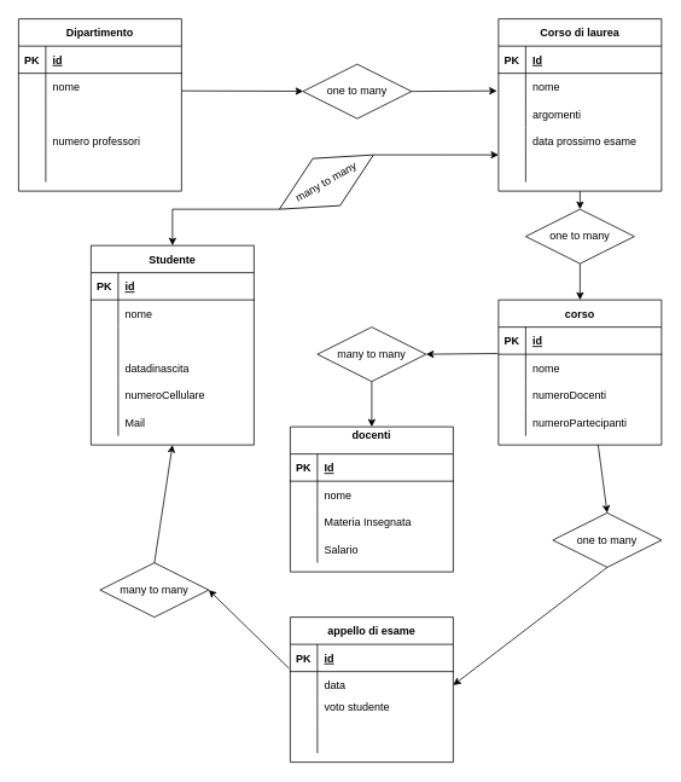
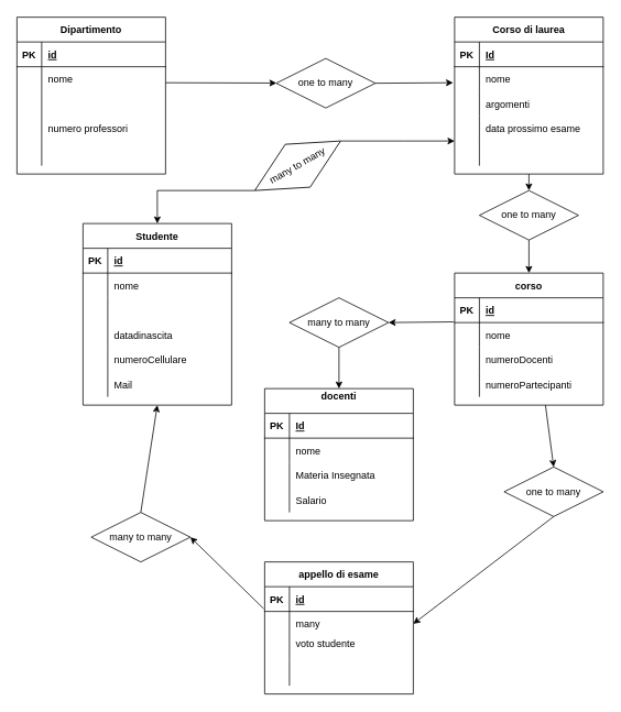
- <mxCell id="95" value="data" style="shape=partialRectangle;connectable=0;fillColor=none;top=0;left=0;bottom=0;right=0;align=left;spacingLeft=6;overflow=hidden;" vertex="1" parent="93"><mxGeometry x="30" width="150" height="30" as="geometry"><mxRectangle width="150" height="30" as="alternateBounds" /></mxGeometry></mxCell>
+ <mxCell id="95" value="many" style="shape=partialRectangle;connectable=0;fillColor=none;top=0;left=0;bottom=0;right=0;align=left;spacingLeft=6;overflow=hidden;" vertex="1" parent="93"><mxGeometry x="30" width="150" height="30" as="geometry"><mxRectangle width="150" height="30" as="alternateBounds" /></mxGeometry></mxCell>
